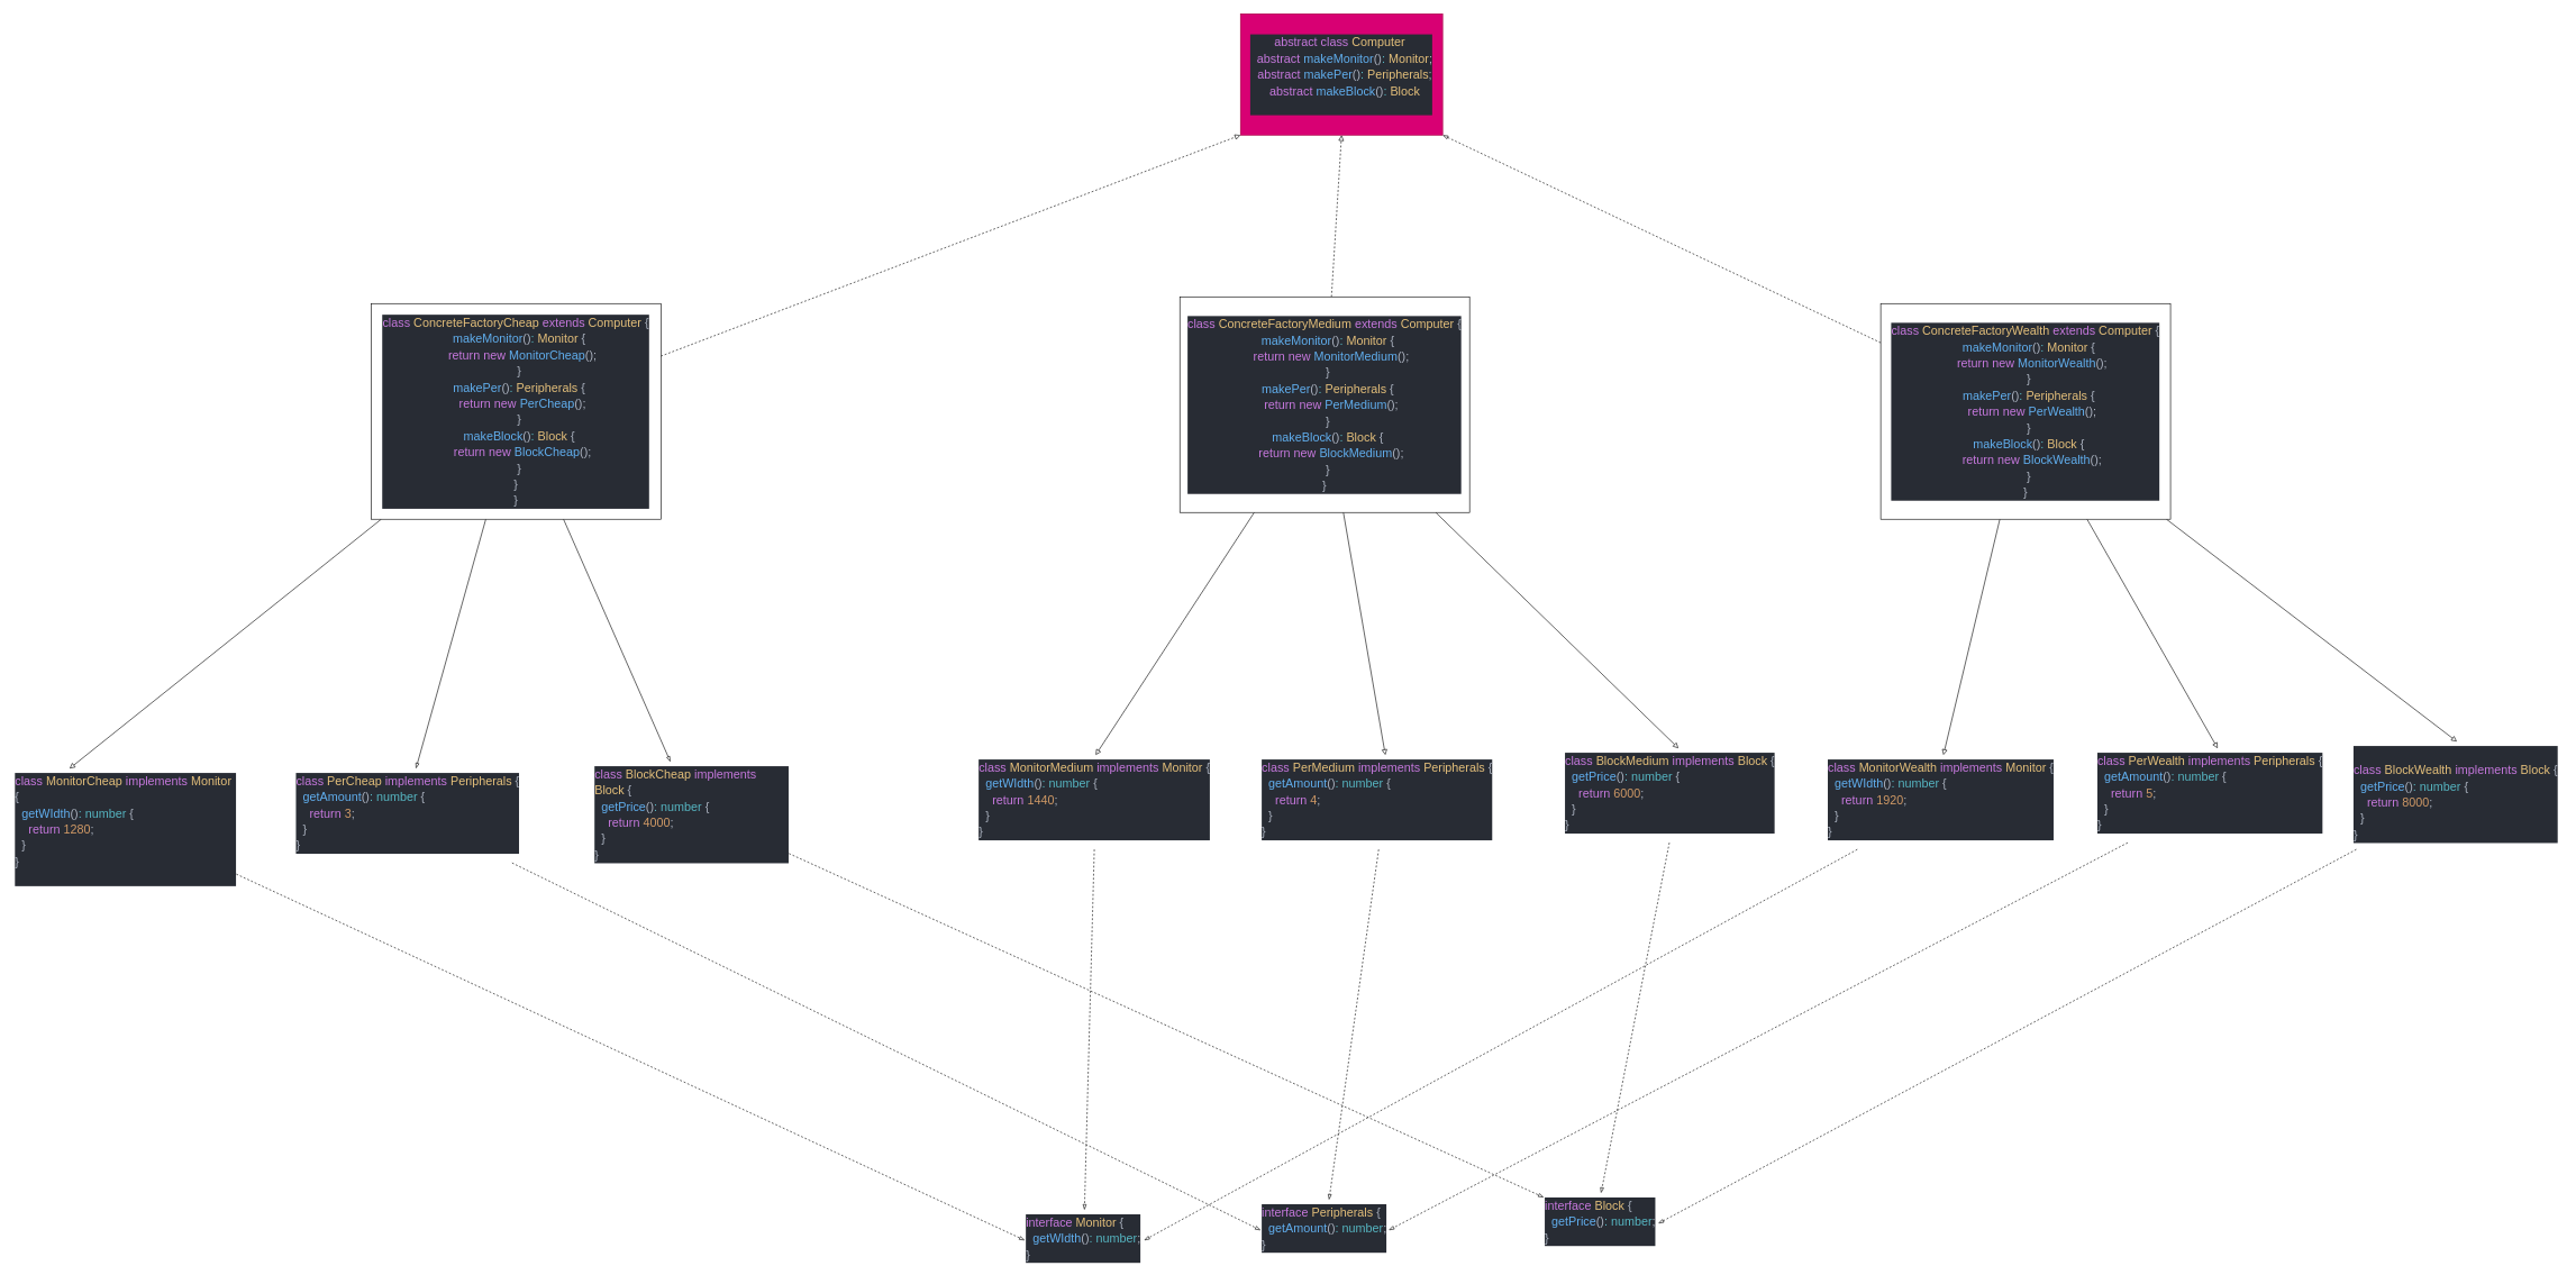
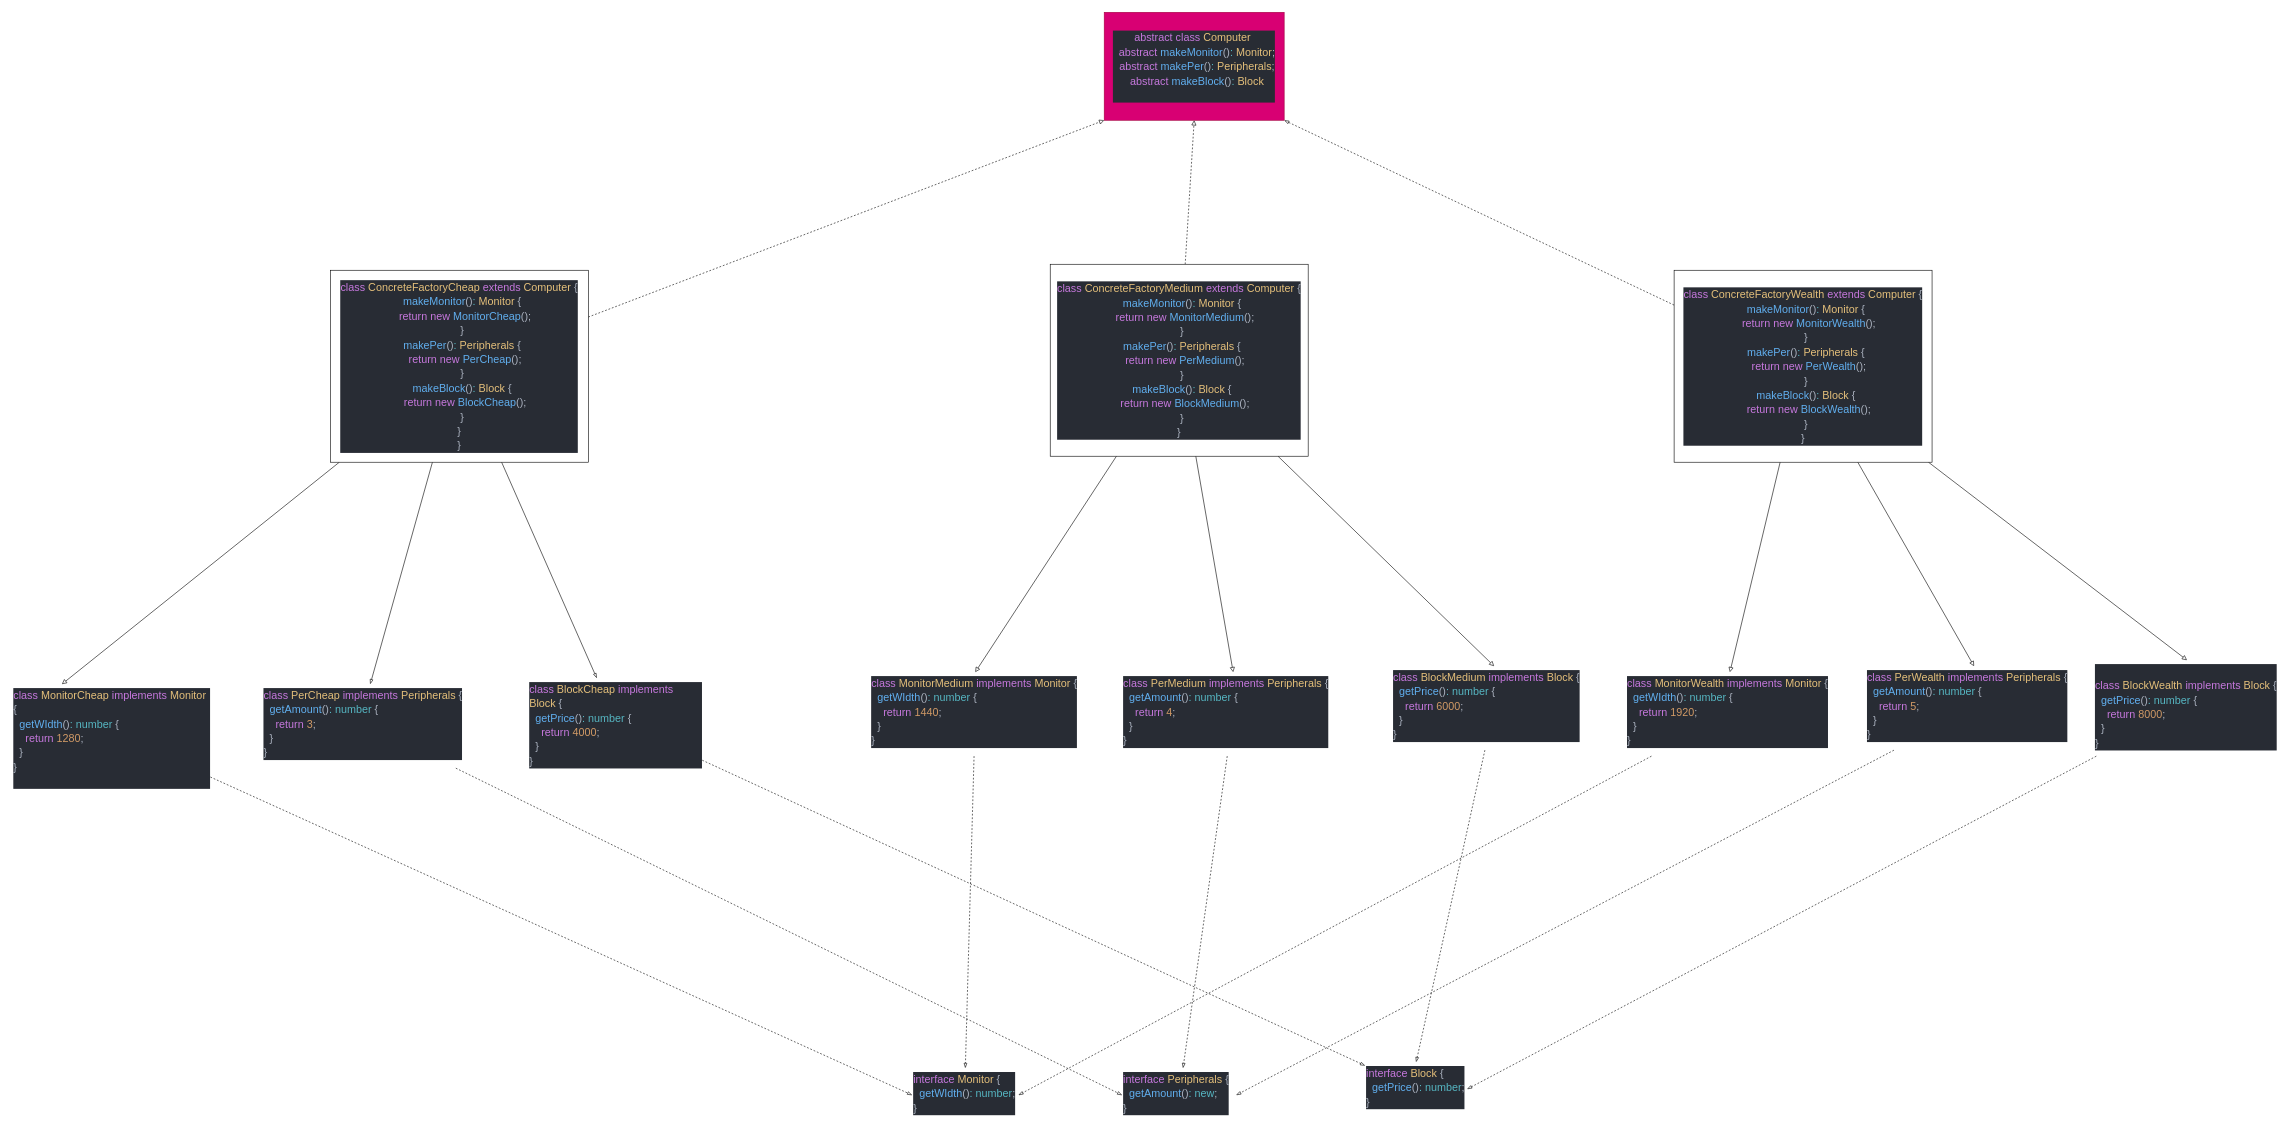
- <mxCell id="20" value="&lt;div style=&quot;color: rgb(171, 178, 191); background-color: rgb(40, 44, 52); font-weight: normal; font-size: 18px; line-height: 24px;&quot;&gt;&lt;div&gt;&lt;span style=&quot;color: #c678dd&quot;&gt;interface&lt;/span&gt;&lt;span style=&quot;color: #abb2bf&quot;&gt; &lt;/span&gt;&lt;span style=&quot;color: #e5c07b&quot;&gt;Block&lt;/span&gt;&lt;span style=&quot;color: #abb2bf&quot;&gt; {&lt;/span&gt;&lt;/div&gt;&lt;div&gt;&lt;span style=&quot;color: #abb2bf&quot;&gt;&amp;nbsp; &lt;/span&gt;&lt;span style=&quot;color: #61afef&quot;&gt;getPrice&lt;/span&gt;&lt;span style=&quot;color: #abb2bf&quot;&gt;()&lt;/span&gt;&lt;span style=&quot;color: #56b6c2&quot;&gt;:&lt;/span&gt;&lt;span style=&quot;color: #abb2bf&quot;&gt; &lt;/span&gt;&lt;span style=&quot;color: #56b6c2&quot;&gt;number&lt;/span&gt;&lt;span style=&quot;color: #abb2bf&quot;&gt;;&lt;/span&gt;&lt;/div&gt;&lt;div&gt;&lt;span style=&quot;color: #abb2bf&quot;&gt;}&lt;/span&gt;&lt;/div&gt;&lt;/div&gt;" style="text;whiteSpace=wrap;html=1;fontSize=122;" parent="1" vertex="1"><mxGeometry x="2290" y="1770" width="170" height="90" as="geometry" /></mxCell>
+ <mxCell id="20" value="&lt;div style=&quot;color: rgb(171, 178, 191); background-color: rgb(40, 44, 52); font-weight: normal; font-size: 18px; line-height: 24px;&quot;&gt;&lt;div&gt;&lt;span style=&quot;color: #c678dd&quot;&gt;interface&lt;/span&gt;&lt;span style=&quot;color: #abb2bf&quot;&gt; &lt;/span&gt;&lt;span style=&quot;color: #e5c07b&quot;&gt;Block&lt;/span&gt;&lt;span style=&quot;color: #abb2bf&quot;&gt; {&lt;/span&gt;&lt;/div&gt;&lt;div&gt;&lt;span style=&quot;color: #abb2bf&quot;&gt;&amp;nbsp; &lt;/span&gt;&lt;span style=&quot;color: #61afef&quot;&gt;getPrice&lt;/span&gt;&lt;span style=&quot;color: #abb2bf&quot;&gt;()&lt;/span&gt;&lt;span style=&quot;color: #56b6c2&quot;&gt;:&lt;/span&gt;&lt;span style=&quot;color: #abb2bf&quot;&gt; &lt;/span&gt;&lt;span style=&quot;color: #56b6c2&quot;&gt;number&lt;/span&gt;&lt;span style=&quot;color: #abb2bf&quot;&gt;;&lt;/span&gt;&lt;/div&gt;&lt;div&gt;&lt;span style=&quot;color: #abb2bf&quot;&gt;}&lt;/span&gt;&lt;/div&gt;&lt;/div&gt;" style="text;whiteSpace=wrap;html=1;fontSize=122;" parent="1" vertex="1"><mxGeometry x="2275" y="1770" width="170" height="90" as="geometry" /></mxCell>
- <mxCell id="18" value="&lt;div style=&quot;color: rgb(171, 178, 191); background-color: rgb(40, 44, 52); font-weight: normal; font-size: 18px; line-height: 24px;&quot;&gt;&lt;div&gt;&lt;span style=&quot;color: #c678dd&quot;&gt;interface&lt;/span&gt;&lt;span style=&quot;color: #abb2bf&quot;&gt; &lt;/span&gt;&lt;span style=&quot;color: #e5c07b&quot;&gt;Monitor&lt;/span&gt;&lt;span style=&quot;color: #abb2bf&quot;&gt; {&lt;/span&gt;&lt;/div&gt;&lt;div&gt;&lt;span style=&quot;color: #abb2bf&quot;&gt;&amp;nbsp; &lt;/span&gt;&lt;span style=&quot;color: #61afef&quot;&gt;getWIdth&lt;/span&gt;&lt;span style=&quot;color: #abb2bf&quot;&gt;()&lt;/span&gt;&lt;span style=&quot;color: #56b6c2&quot;&gt;:&lt;/span&gt;&lt;span style=&quot;color: #abb2bf&quot;&gt; &lt;/span&gt;&lt;span style=&quot;color: #56b6c2&quot;&gt;number&lt;/span&gt;&lt;span style=&quot;color: #abb2bf&quot;&gt;;&lt;/span&gt;&lt;/div&gt;&lt;div&gt;&lt;span style=&quot;color: #abb2bf&quot;&gt;}&lt;/span&gt;&lt;/div&gt;&lt;/div&gt;" style="text;whiteSpace=wrap;html=1;fontSize=122;" parent="1" vertex="1"><mxGeometry x="1520" y="1795" width="177" height="90" as="geometry" /></mxCell>
+ <mxCell id="18" value="&lt;div style=&quot;color: rgb(171, 178, 191); background-color: rgb(40, 44, 52); font-weight: normal; font-size: 18px; line-height: 24px;&quot;&gt;&lt;div&gt;&lt;span style=&quot;color: #c678dd&quot;&gt;interface&lt;/span&gt;&lt;span style=&quot;color: #abb2bf&quot;&gt; &lt;/span&gt;&lt;span style=&quot;color: #e5c07b&quot;&gt;Monitor&lt;/span&gt;&lt;span style=&quot;color: #abb2bf&quot;&gt; {&lt;/span&gt;&lt;/div&gt;&lt;div&gt;&lt;span style=&quot;color: #abb2bf&quot;&gt;&amp;nbsp; &lt;/span&gt;&lt;span style=&quot;color: #61afef&quot;&gt;getWIdth&lt;/span&gt;&lt;span style=&quot;color: #abb2bf&quot;&gt;()&lt;/span&gt;&lt;span style=&quot;color: #56b6c2&quot;&gt;:&lt;/span&gt;&lt;span style=&quot;color: #abb2bf&quot;&gt; &lt;/span&gt;&lt;span style=&quot;color: #56b6c2&quot;&gt;number&lt;/span&gt;&lt;span style=&quot;color: #abb2bf&quot;&gt;;&lt;/span&gt;&lt;/div&gt;&lt;div&gt;&lt;span style=&quot;color: #abb2bf&quot;&gt;}&lt;/span&gt;&lt;/div&gt;&lt;/div&gt;" style="text;whiteSpace=wrap;html=1;fontSize=122;" parent="1" vertex="1"><mxGeometry x="1520" y="1780" width="177" height="90" as="geometry" /></mxCell>
- <mxCell id="19" value="&lt;div style=&quot;color: rgb(171, 178, 191); background-color: rgb(40, 44, 52); font-weight: normal; font-size: 18px; line-height: 24px;&quot;&gt;&lt;div&gt;&lt;span style=&quot;color: #c678dd&quot;&gt;interface&lt;/span&gt;&lt;span style=&quot;color: #abb2bf&quot;&gt; &lt;/span&gt;&lt;span style=&quot;color: #e5c07b&quot;&gt;Peripherals&lt;/span&gt;&lt;span style=&quot;color: #abb2bf&quot;&gt; {&lt;/span&gt;&lt;/div&gt;&lt;div&gt;&lt;span style=&quot;color: #abb2bf&quot;&gt;&amp;nbsp; &lt;/span&gt;&lt;span style=&quot;color: #61afef&quot;&gt;getAmount&lt;/span&gt;&lt;span style=&quot;color: #abb2bf&quot;&gt;()&lt;/span&gt;&lt;span style=&quot;color: #56b6c2&quot;&gt;:&lt;/span&gt;&lt;span style=&quot;color: #abb2bf&quot;&gt; &lt;/span&gt;&lt;span style=&quot;color: #56b6c2&quot;&gt;number&lt;/span&gt;&lt;span style=&quot;color: #abb2bf&quot;&gt;;&lt;/span&gt;&lt;/div&gt;&lt;div&gt;&lt;span style=&quot;color: #abb2bf&quot;&gt;}&lt;/span&gt;&lt;/div&gt;&lt;/div&gt;" style="text;whiteSpace=wrap;html=1;fontSize=122;" parent="1" vertex="1"><mxGeometry x="1870" y="1780" width="190" height="90" as="geometry" /></mxCell>
+ <mxCell id="19" value="&lt;div style=&quot;color: rgb(171, 178, 191); background-color: rgb(40, 44, 52); font-weight: normal; font-size: 18px; line-height: 24px;&quot;&gt;&lt;div&gt;&lt;span style=&quot;color: #c678dd&quot;&gt;interface&lt;/span&gt;&lt;span style=&quot;color: #abb2bf&quot;&gt; &lt;/span&gt;&lt;span style=&quot;color: #e5c07b&quot;&gt;Peripherals&lt;/span&gt;&lt;span style=&quot;color: #abb2bf&quot;&gt; {&lt;/span&gt;&lt;/div&gt;&lt;div&gt;&lt;span style=&quot;color: #abb2bf&quot;&gt;&amp;nbsp; &lt;/span&gt;&lt;span style=&quot;color: #61afef&quot;&gt;getAmount&lt;/span&gt;&lt;span style=&quot;color: #abb2bf&quot;&gt;()&lt;/span&gt;&lt;span style=&quot;color: #56b6c2&quot;&gt;:&lt;/span&gt;&lt;span style=&quot;color: #abb2bf&quot;&gt; &lt;/span&gt;&lt;span style=&quot;color: #56b6c2&quot;&gt;new&lt;/span&gt;&lt;span style=&quot;color: #abb2bf&quot;&gt;;&lt;/span&gt;&lt;/div&gt;&lt;div&gt;&lt;span style=&quot;color: #abb2bf&quot;&gt;}&lt;/span&gt;&lt;/div&gt;&lt;/div&gt;" style="text;whiteSpace=wrap;html=1;fontSize=122;" parent="1" vertex="1"><mxGeometry x="1870" y="1780" width="190" height="90" as="geometry" /></mxCell>
